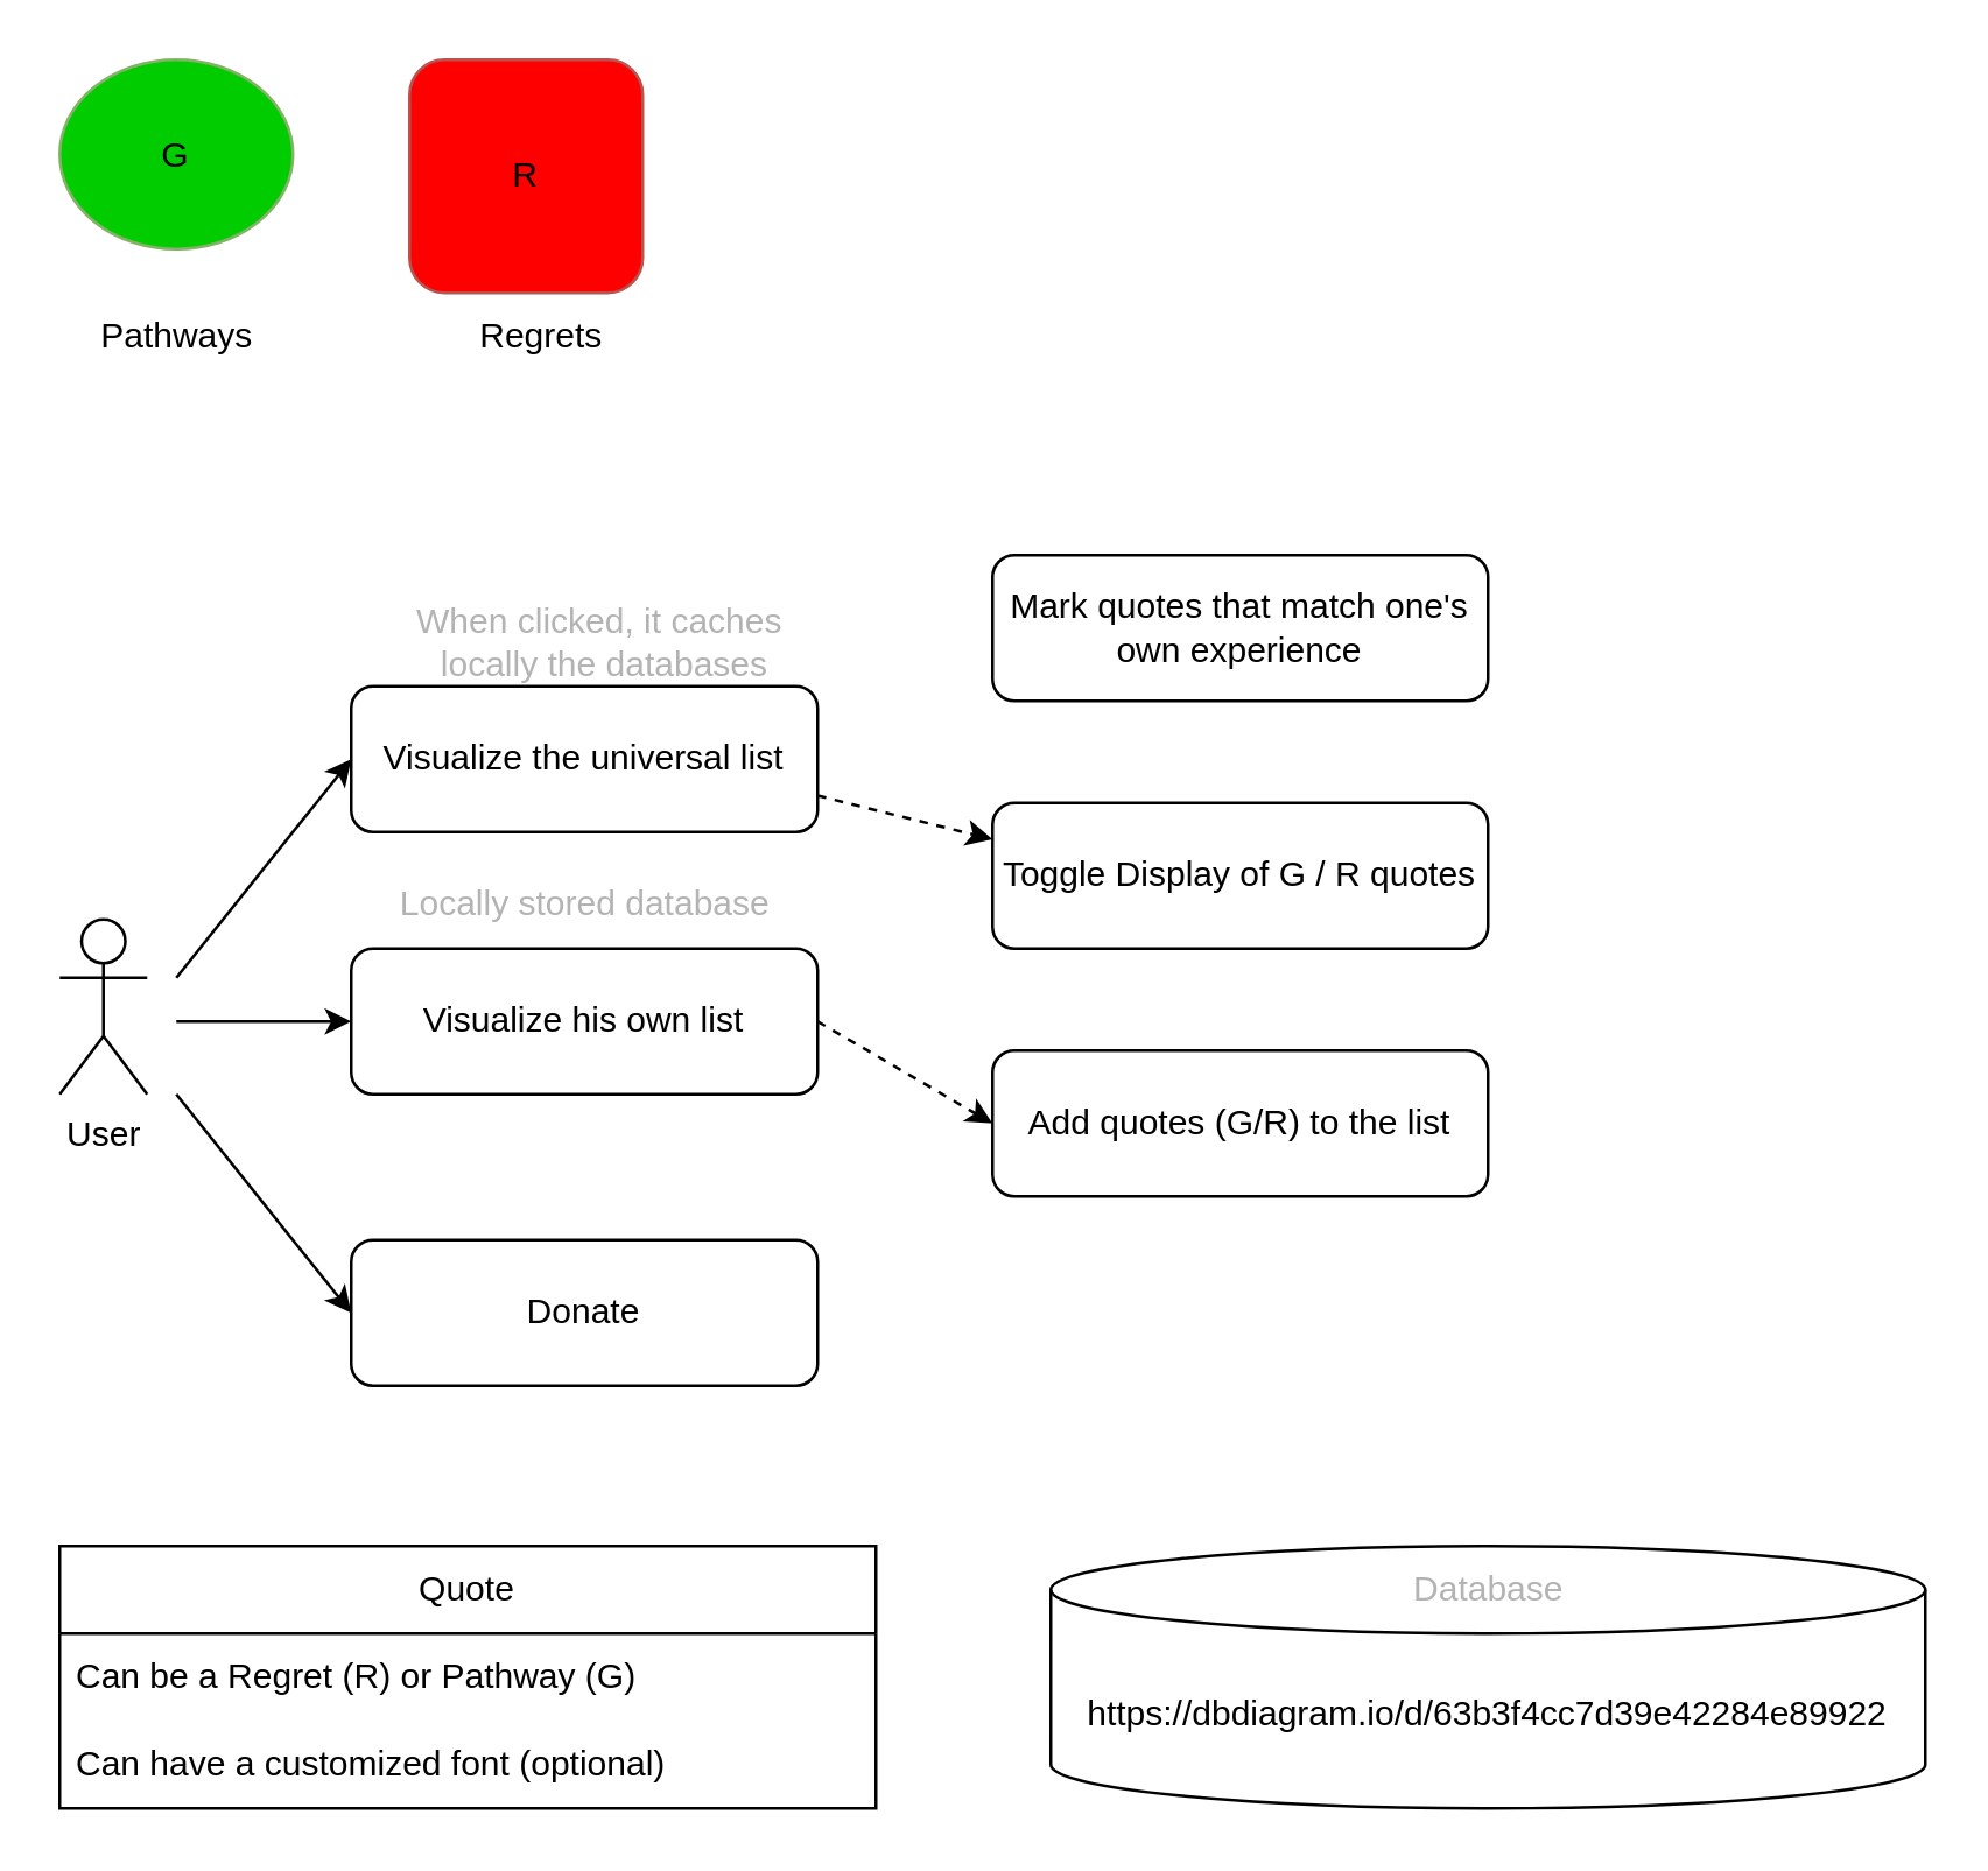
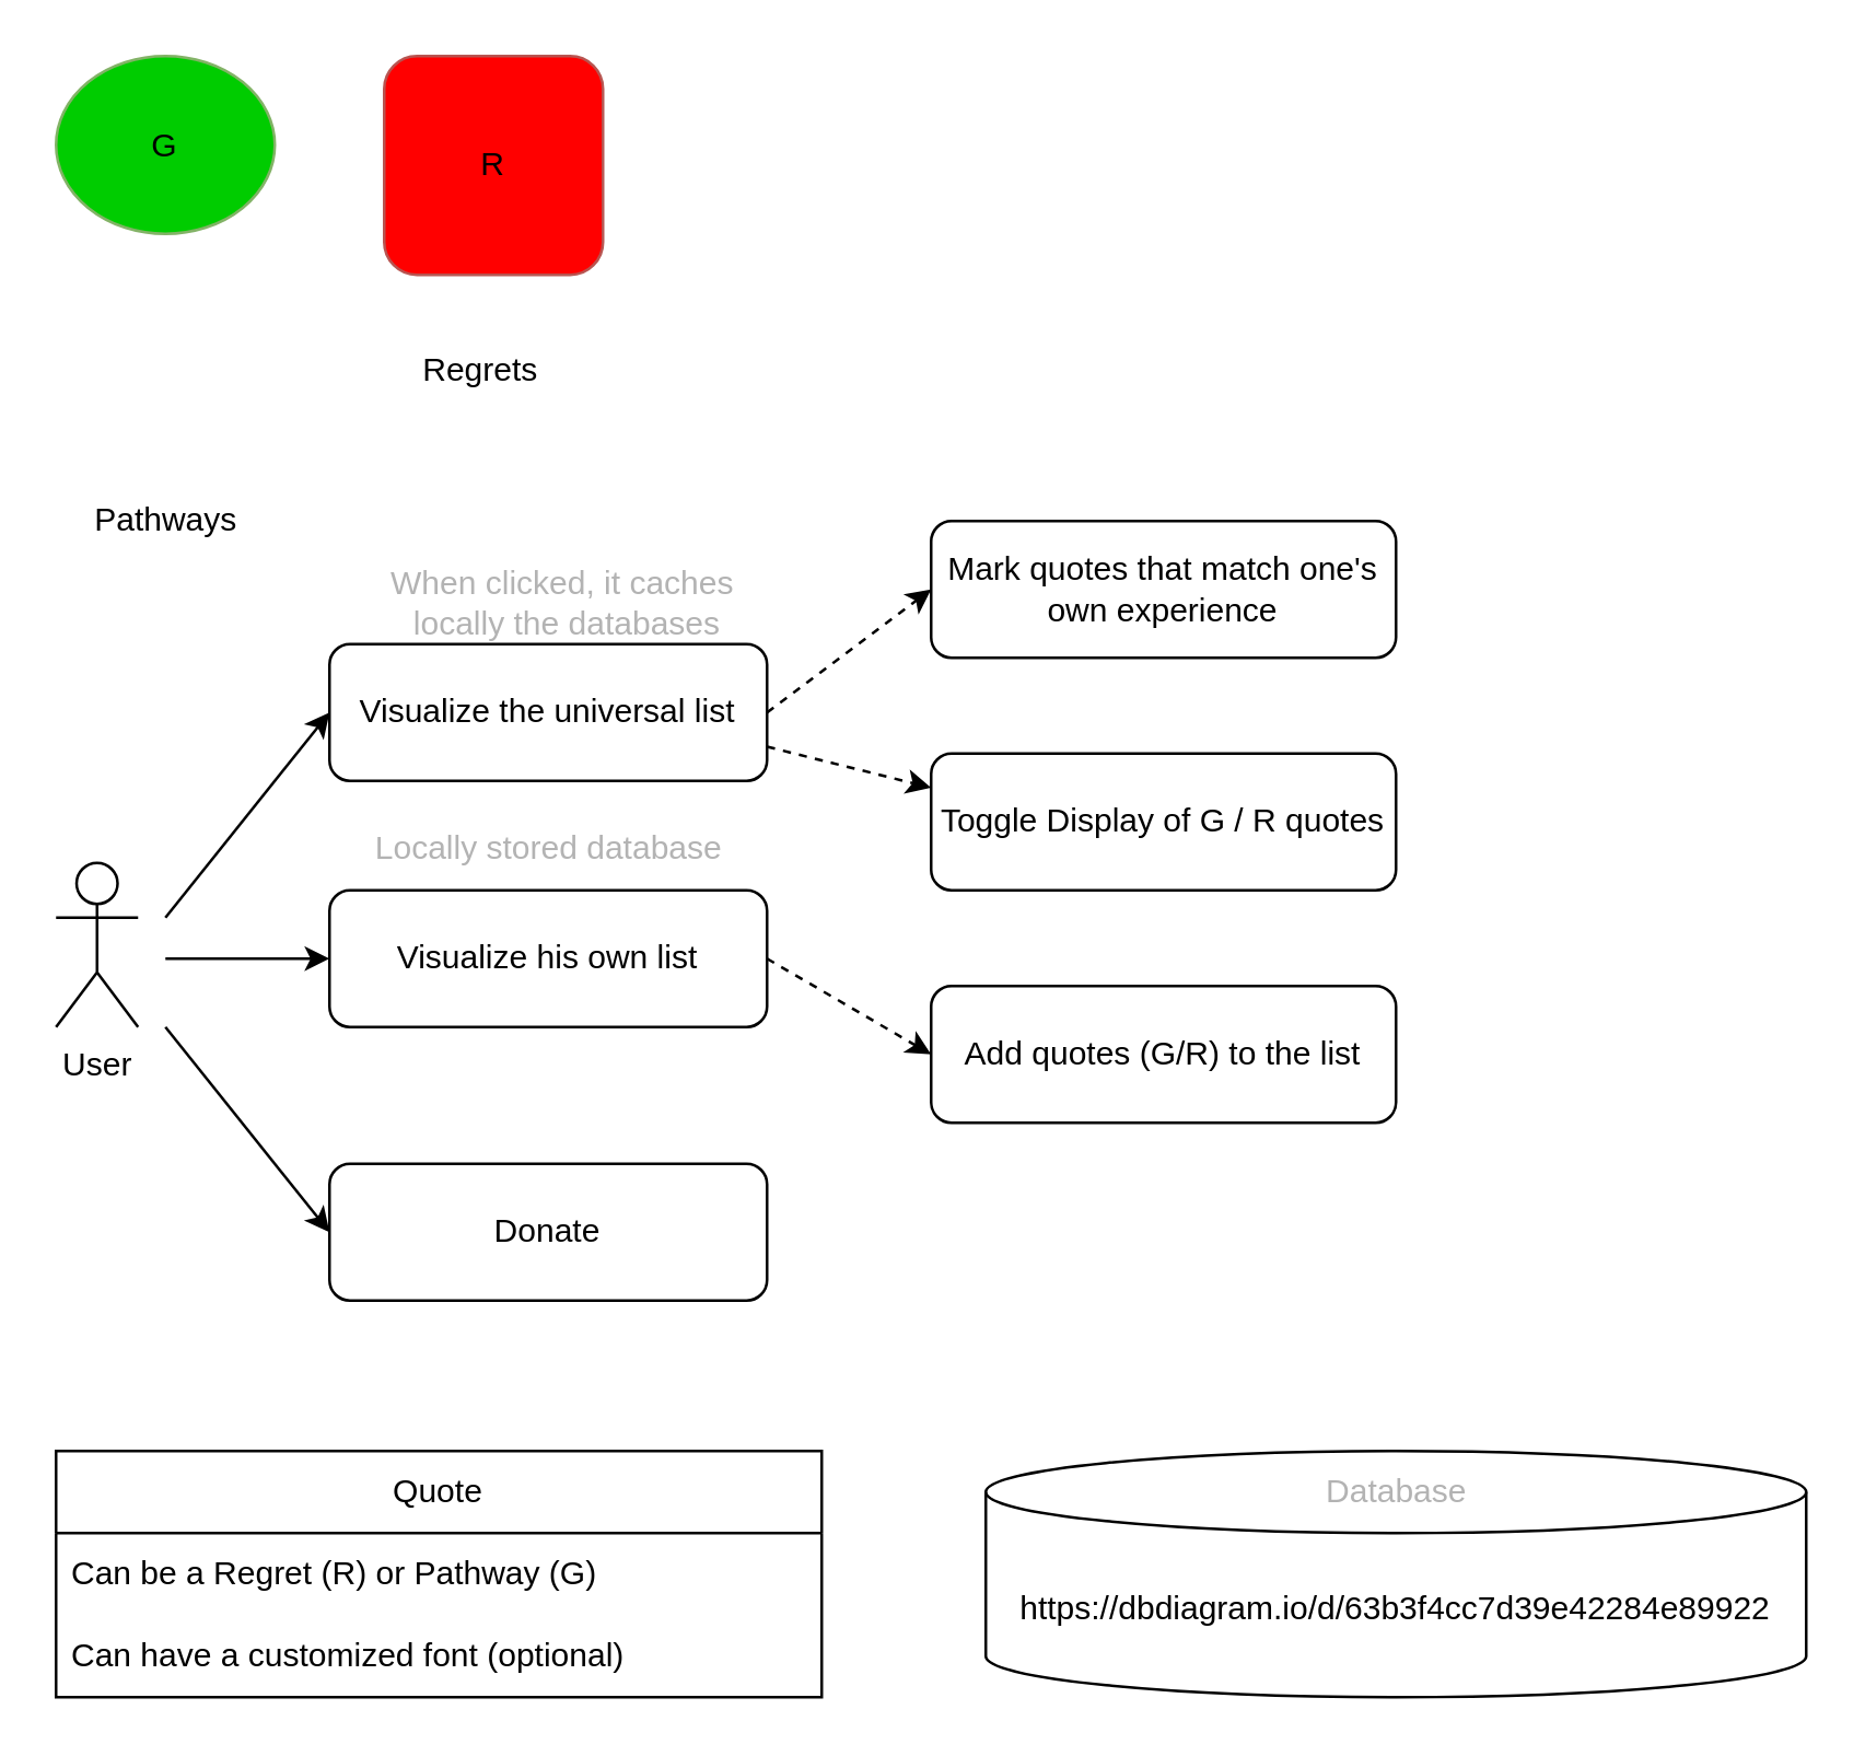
- <mxCell id="12" value="Pathways" style="text;html=1;align=center;verticalAlign=middle;resizable=0;points=[];autosize=1;strokeColor=none;fillColor=none;" parent="1" vertex="1"><mxGeometry x="20" y="100" width="80" height="30" as="geometry" /></mxCell>
+ <mxCell id="12" value="Pathways" style="text;html=1;align=center;verticalAlign=middle;resizable=0;points=[];autosize=1;strokeColor=none;fillColor=none;" parent="1" vertex="1"><mxGeometry x="20" y="175" width="80" height="30" as="geometry" /></mxCell>
- <mxCell id="11" value="Regrets" style="text;html=1;align=center;verticalAlign=middle;resizable=0;points=[];autosize=1;strokeColor=none;fillColor=none;" parent="1" vertex="1"><mxGeometry x="150" y="100" width="70" height="30" as="geometry" /></mxCell>
+ <mxCell id="11" value="Regrets" style="text;html=1;align=center;verticalAlign=middle;resizable=0;points=[];autosize=1;strokeColor=none;fillColor=none;" parent="1" vertex="1"><mxGeometry x="140" y="120" width="70" height="30" as="geometry" /></mxCell>
+ <mxCell id="16" value="" style="endArrow=classic;html=1;rounded=0;dashed=1;exitX=1;exitY=0.5;exitDx=0;exitDy=0;entryX=0;entryY=0.5;entryDx=0;entryDy=0;" parent="1" source="3" target="17" edge="1"><mxGeometry width="50" height="50" relative="1" as="geometry"><mxPoint x="170" y="380" as="sourcePoint" /><mxPoint x="340" y="260" as="targetPoint" /></mxGeometry></mxCell>
